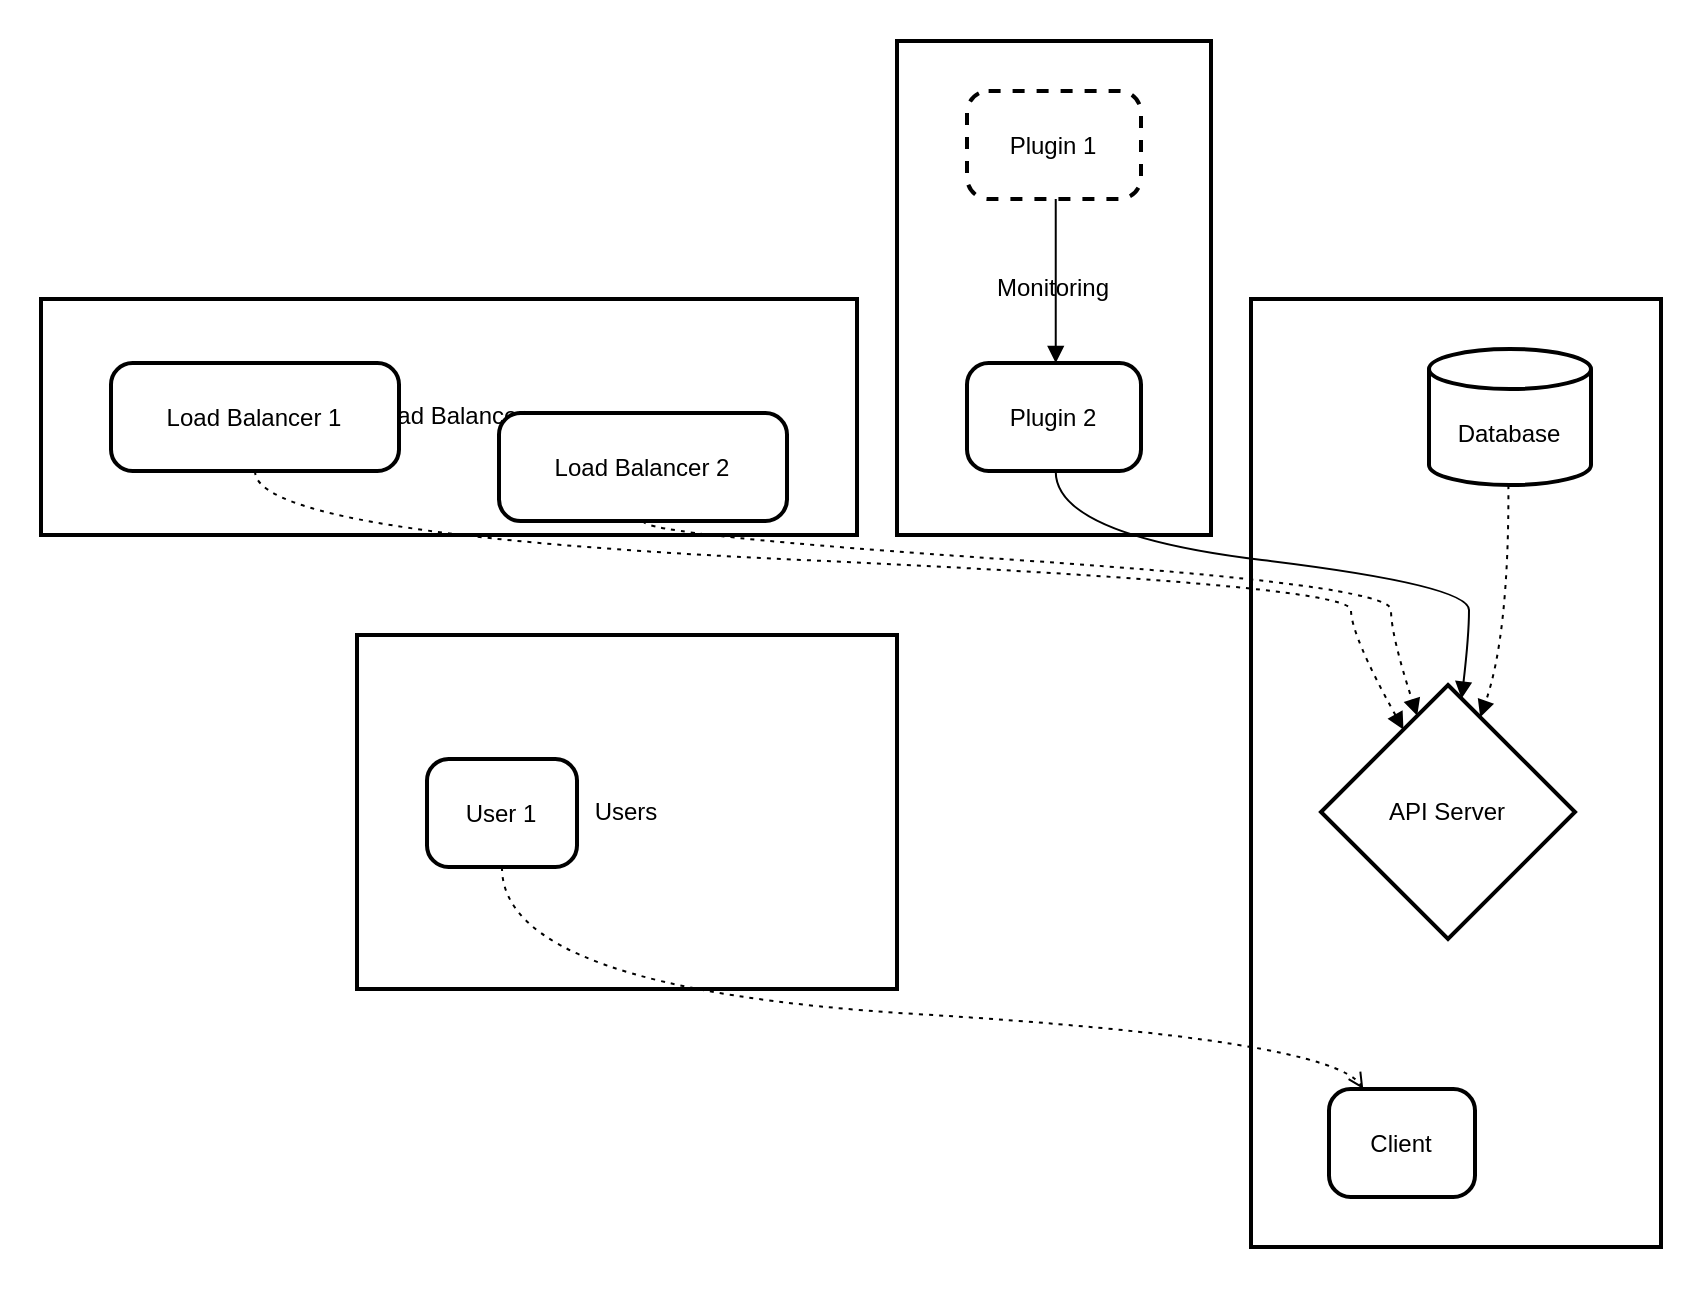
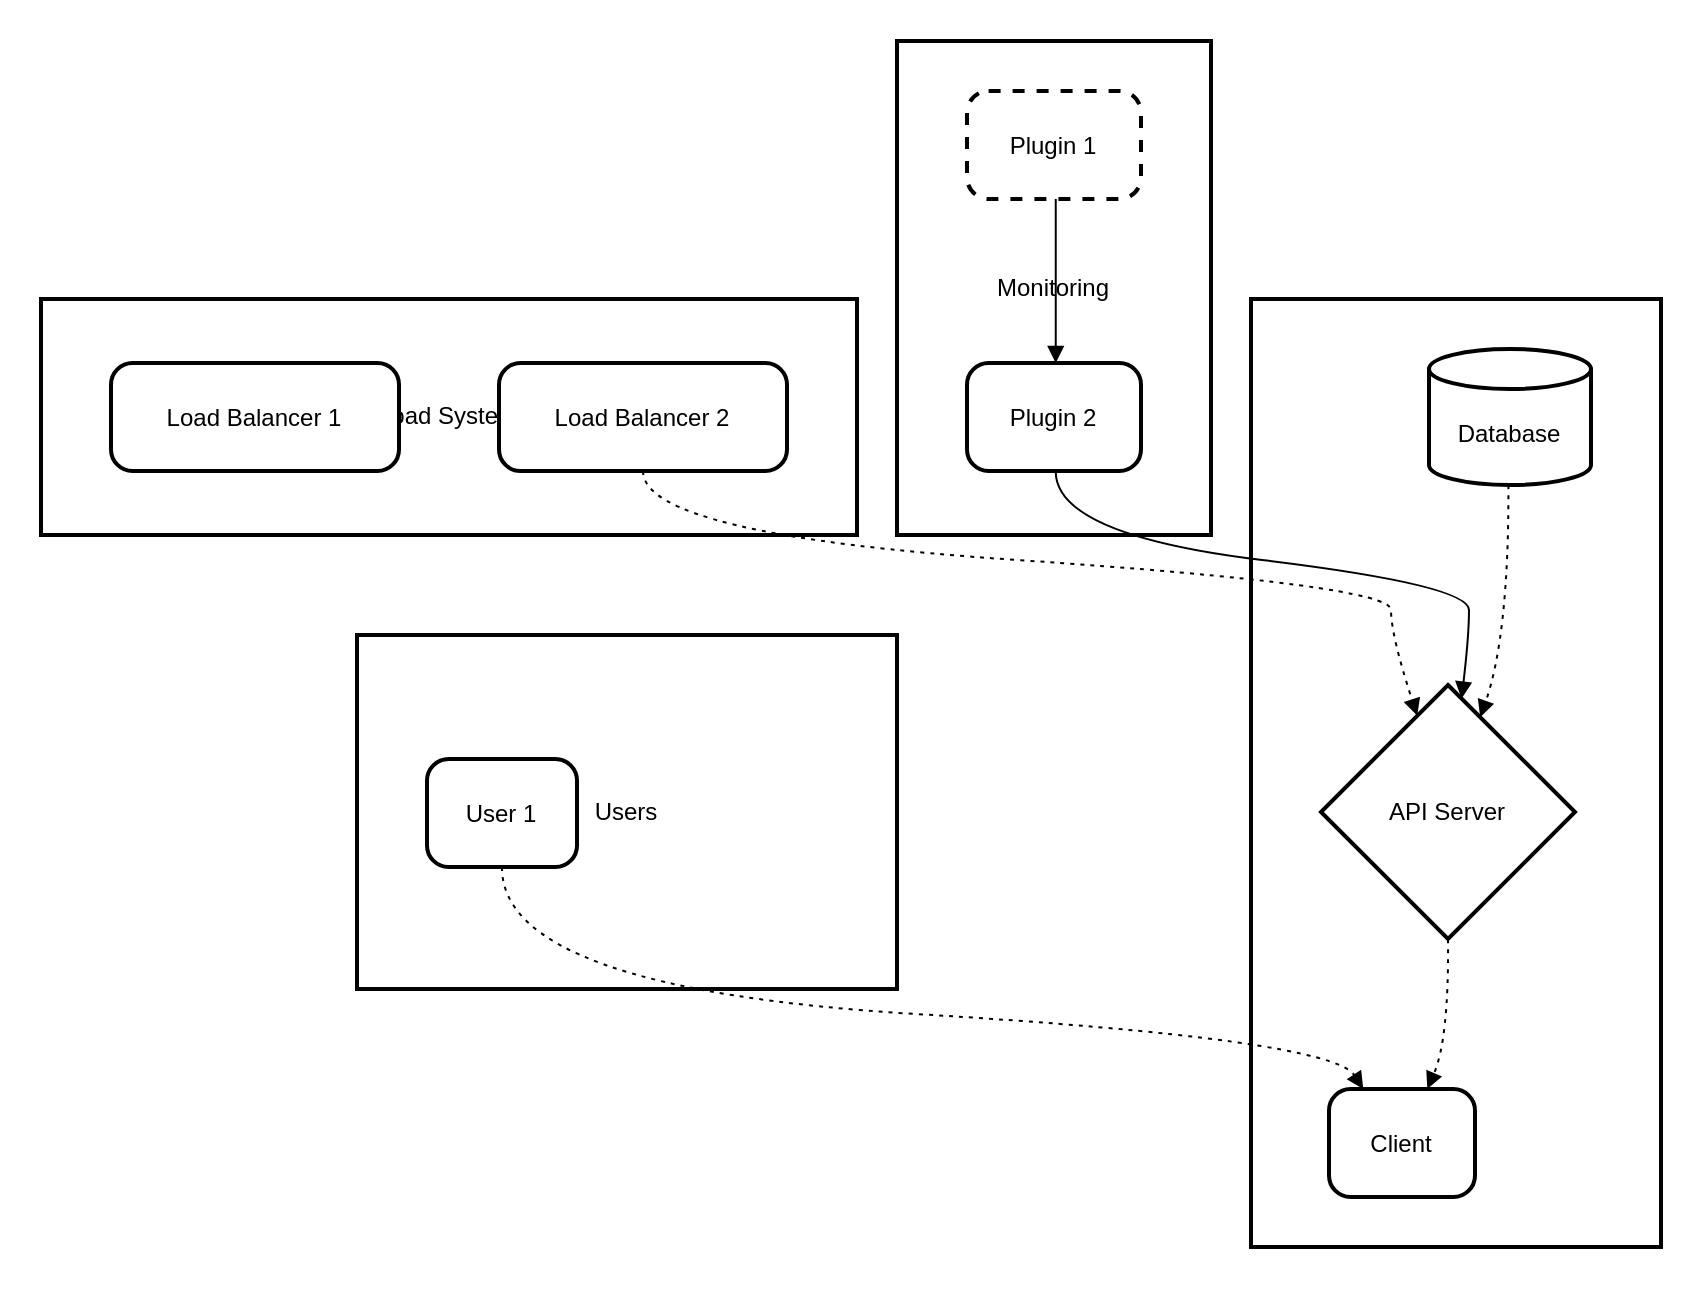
- <mxCell id="3" value="Load Balancer" style="whiteSpace=wrap;strokeWidth=2;" vertex="1" parent="1"><mxGeometry x="20" y="149" width="408" height="118" as="geometry" /></mxCell>
+ <mxCell id="3" value="Load System" style="whiteSpace=wrap;strokeWidth=2;" vertex="1" parent="1"><mxGeometry x="20" y="149" width="408" height="118" as="geometry" /></mxCell>
- <mxCell id="12" value="Load Balancer 2" style="rounded=1;arcSize=20;strokeWidth=2" vertex="1" parent="1"><mxGeometry x="249" y="206" width="144" height="54" as="geometry" /></mxCell>
+ <mxCell id="12" value="Load Balancer 2" style="rounded=1;arcSize=20;strokeWidth=2" vertex="1" parent="1"><mxGeometry x="249" y="181" width="144" height="54" as="geometry" /></mxCell>
- <mxCell id="18" value="" style="curved=1;dashed=1;dashPattern=2 3;startArrow=none;endArrow=block;exitX=0.5;exitY=1;entryX=0.23;entryY=0;" edge="1" parent="1" source="11" target="7"><mxGeometry relative="1" as="geometry"><Array as="points"><mxPoint x="127" y="267" /><mxPoint x="675" y="292" /><mxPoint x="675" y="317" /></Array></mxGeometry></mxCell>
+ <mxCell id="15" value="" style="curved=1;dashed=1;dashPattern=2 3;startArrow=none;endArrow=block;exitX=0.5;exitY=1;entryX=0.67;entryY=0.01;" edge="1" parent="1" source="7" target="8"><mxGeometry relative="1" as="geometry"><Array as="points"><mxPoint x="724" y="519" /></Array></mxGeometry></mxCell>
- <mxCell id="20" value="" style="curved=1;dashed=1;dashPattern=2 3;startArrow=none;endArrow=open;exitX=0.5;exitY=1;entryX=0.24;entryY=0.01;" edge="1" parent="1" source="13" target="8"><mxGeometry relative="1" as="geometry"><Array as="points"><mxPoint x="250" y="494" /><mxPoint x="665" y="519" /></Array></mxGeometry></mxCell>
+ <mxCell id="20" value="" style="curved=1;dashed=1;dashPattern=2 3;startArrow=none;endArrow=block;exitX=0.5;exitY=1;entryX=0.24;entryY=0.01;" edge="1" parent="1" source="13" target="8"><mxGeometry relative="1" as="geometry"><Array as="points"><mxPoint x="250" y="494" /><mxPoint x="665" y="519" /></Array></mxGeometry></mxCell>
